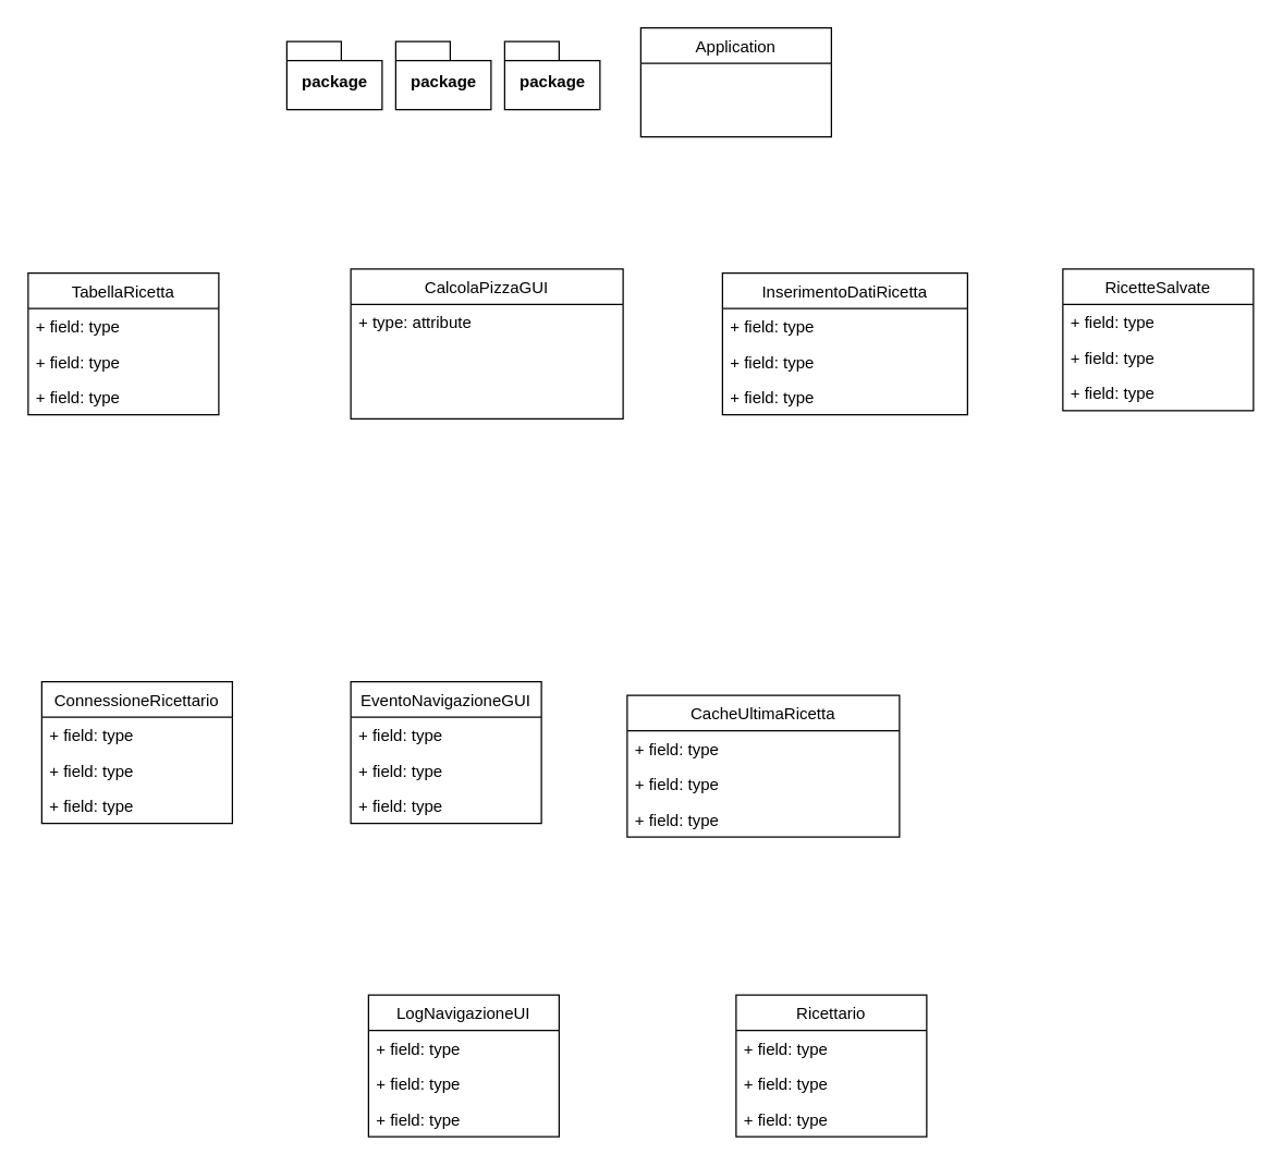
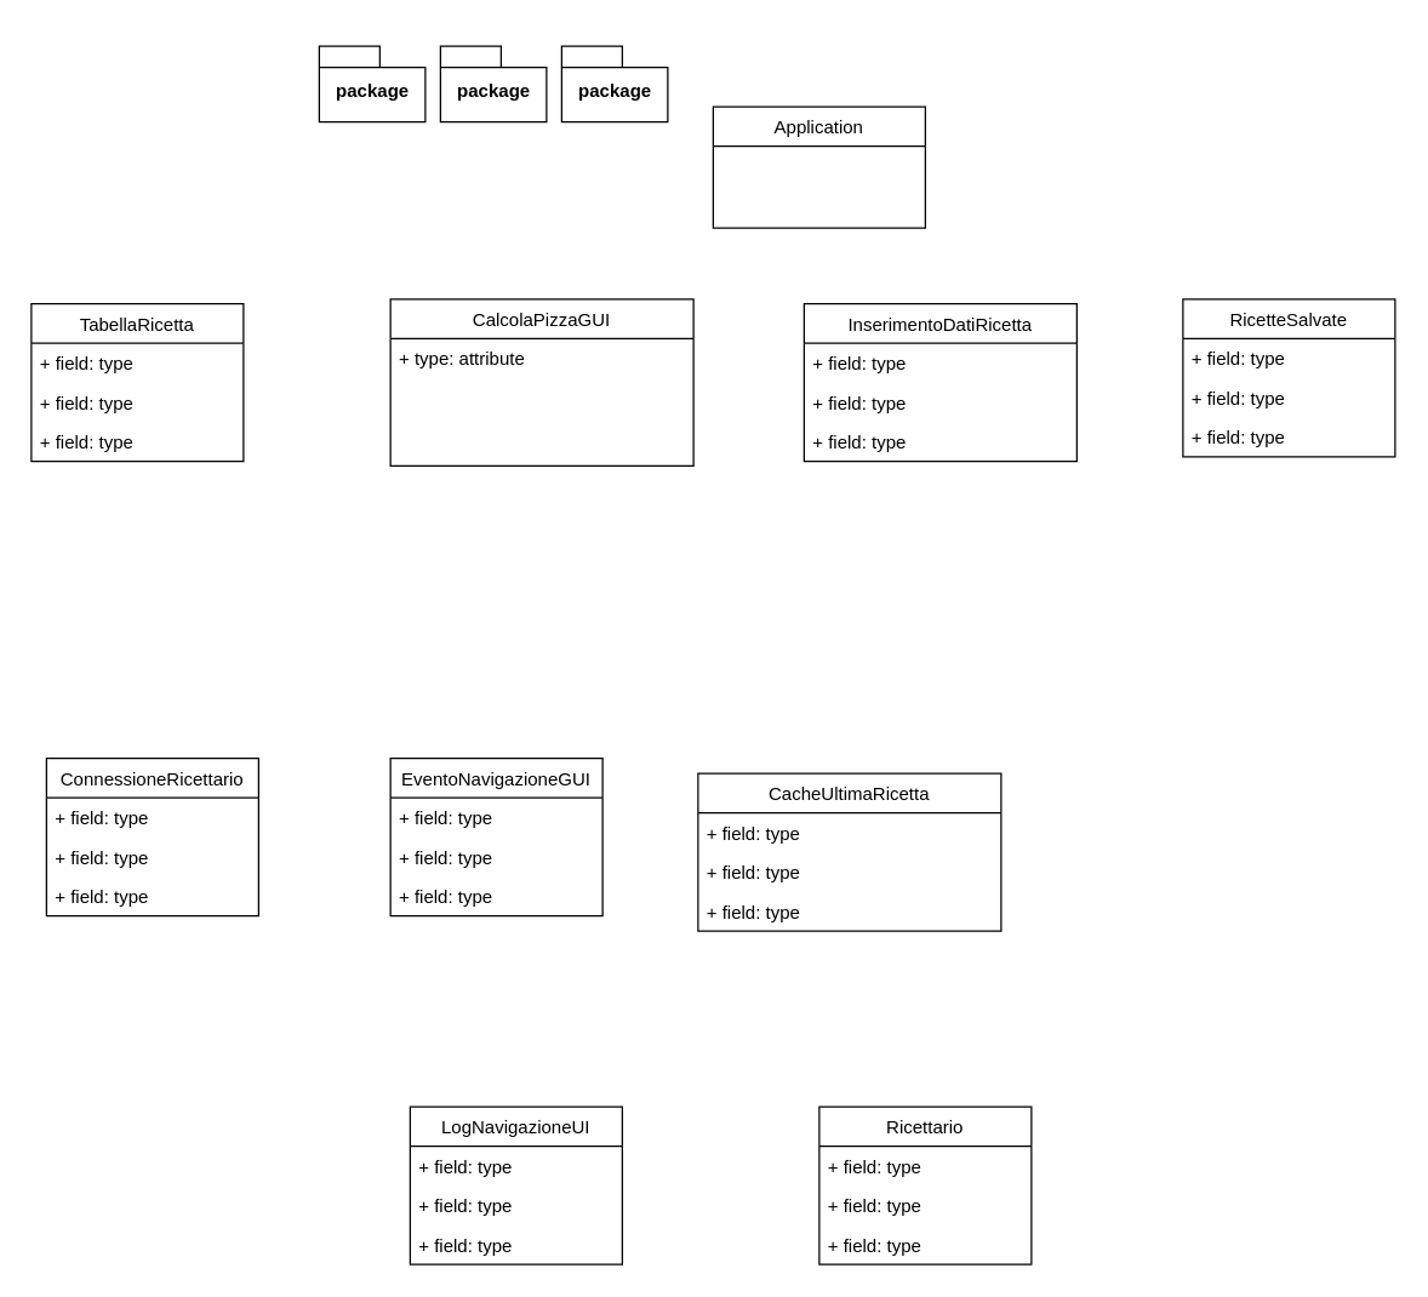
- <mxCell id="4" value="Application" style="swimlane;fontStyle=0;childLayout=stackLayout;horizontal=1;startSize=26;fillColor=none;horizontalStack=0;resizeParent=1;resizeParentMax=0;resizeLast=0;collapsible=1;marginBottom=0;" parent="1" vertex="1"><mxGeometry x="470" y="20" width="140" height="80" as="geometry" /></mxCell>
+ <mxCell id="4" value="Application" style="swimlane;fontStyle=0;childLayout=stackLayout;horizontal=1;startSize=26;fillColor=none;horizontalStack=0;resizeParent=1;resizeParentMax=0;resizeLast=0;collapsible=1;marginBottom=0;" parent="1" vertex="1"><mxGeometry x="470" y="70" width="140" height="80" as="geometry" /></mxCell>
